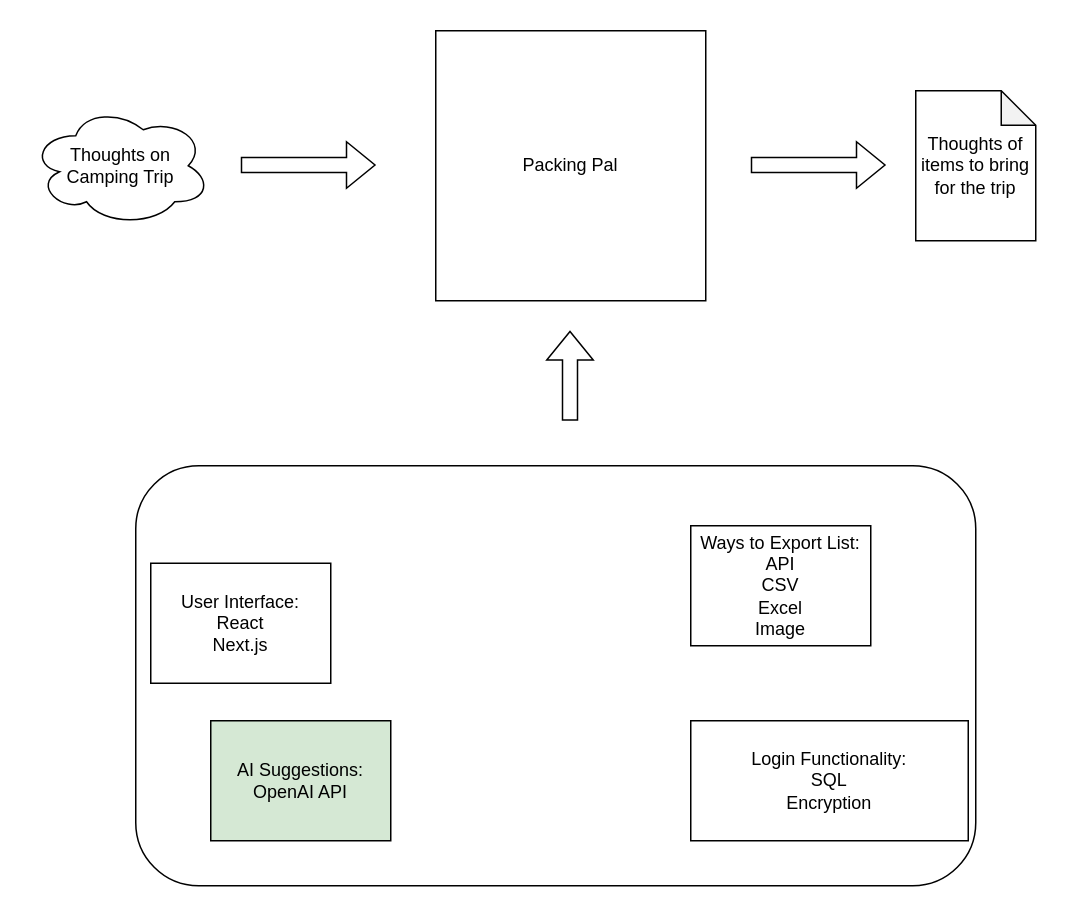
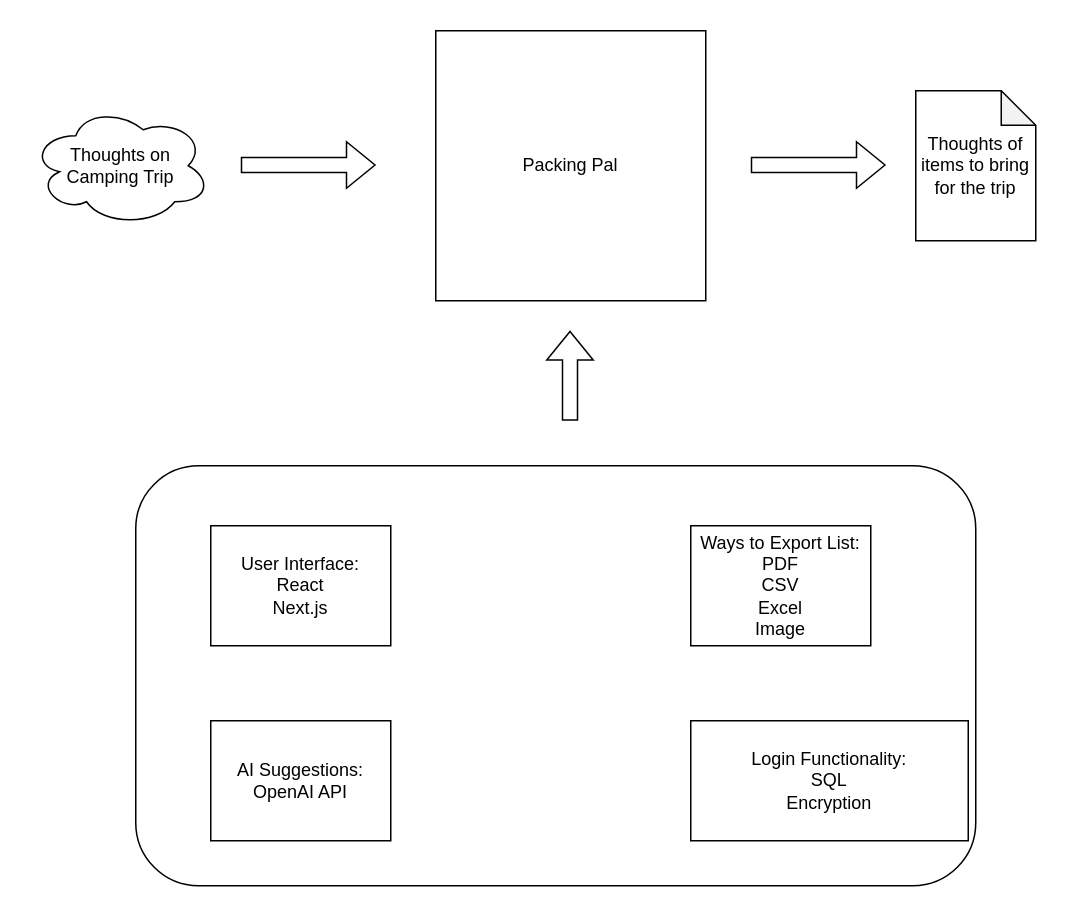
- <mxCell id="10" value="Ways to Export List:&lt;br&gt;API&lt;br&gt;CSV&lt;br&gt;Excel&lt;br&gt;Image" style="rounded=0;whiteSpace=wrap;html=1;" vertex="1" parent="1"><mxGeometry x="460" y="350" width="120" height="80" as="geometry" /></mxCell>
+ <mxCell id="10" value="Ways to Export List:&lt;br&gt;PDF&lt;br&gt;CSV&lt;br&gt;Excel&lt;br&gt;Image" style="rounded=0;whiteSpace=wrap;html=1;" vertex="1" parent="1"><mxGeometry x="460" y="350" width="120" height="80" as="geometry" /></mxCell>
- <mxCell id="9" value="User Interface:&lt;div&gt;React&lt;br&gt;Next.js&lt;/div&gt;" style="rounded=0;whiteSpace=wrap;html=1;align=center;" vertex="1" parent="1"><mxGeometry x="100" y="375" width="120" height="80" as="geometry" /></mxCell>
+ <mxCell id="9" value="User Interface:&lt;div&gt;React&lt;br&gt;Next.js&lt;/div&gt;" style="rounded=0;whiteSpace=wrap;html=1;align=center;" vertex="1" parent="1"><mxGeometry x="140" y="350" width="120" height="80" as="geometry" /></mxCell>
- <mxCell id="11" value="AI Suggestions:&lt;br&gt;OpenAI API" style="rounded=0;whiteSpace=wrap;html=1;fillColor=#d5e8d4;" vertex="1" parent="1"><mxGeometry x="140" y="480" width="120" height="80" as="geometry" /></mxCell>
+ <mxCell id="11" value="AI Suggestions:&lt;br&gt;OpenAI API" style="rounded=0;whiteSpace=wrap;html=1;" vertex="1" parent="1"><mxGeometry x="140" y="480" width="120" height="80" as="geometry" /></mxCell>
